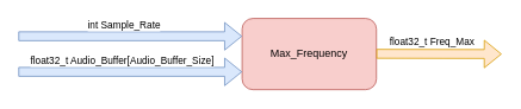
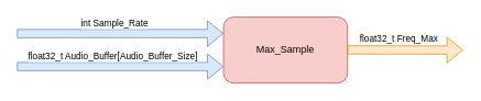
- <mxCell id="2" value="Max_Frequency" style="rounded=1;whiteSpace=wrap;html=1;fillColor=#f8cecc;strokeColor=#b85450;" vertex="1" parent="1"><mxGeometry x="270" y="20" width="150" height="80" as="geometry" /></mxCell>
+ <mxCell id="2" value="Max_Sample" style="rounded=1;whiteSpace=wrap;html=1;fillColor=#f8cecc;strokeColor=#b85450;" vertex="1" parent="1"><mxGeometry x="270" y="20" width="150" height="80" as="geometry" /></mxCell>
